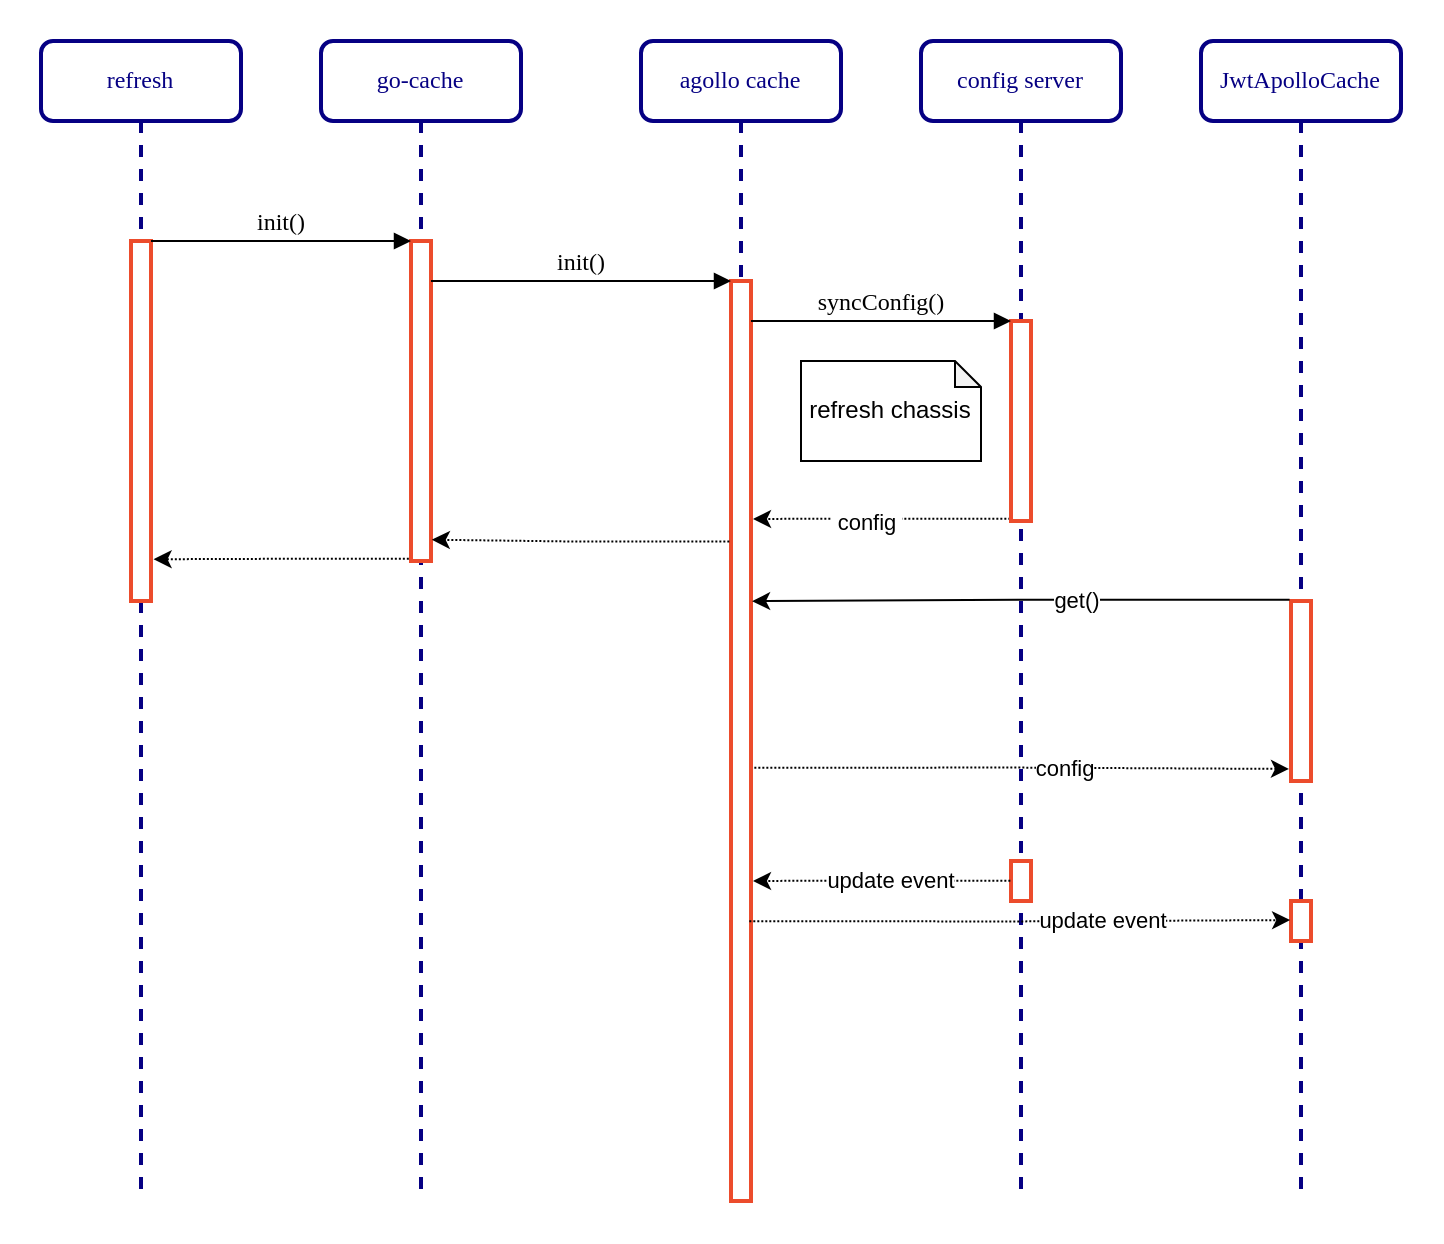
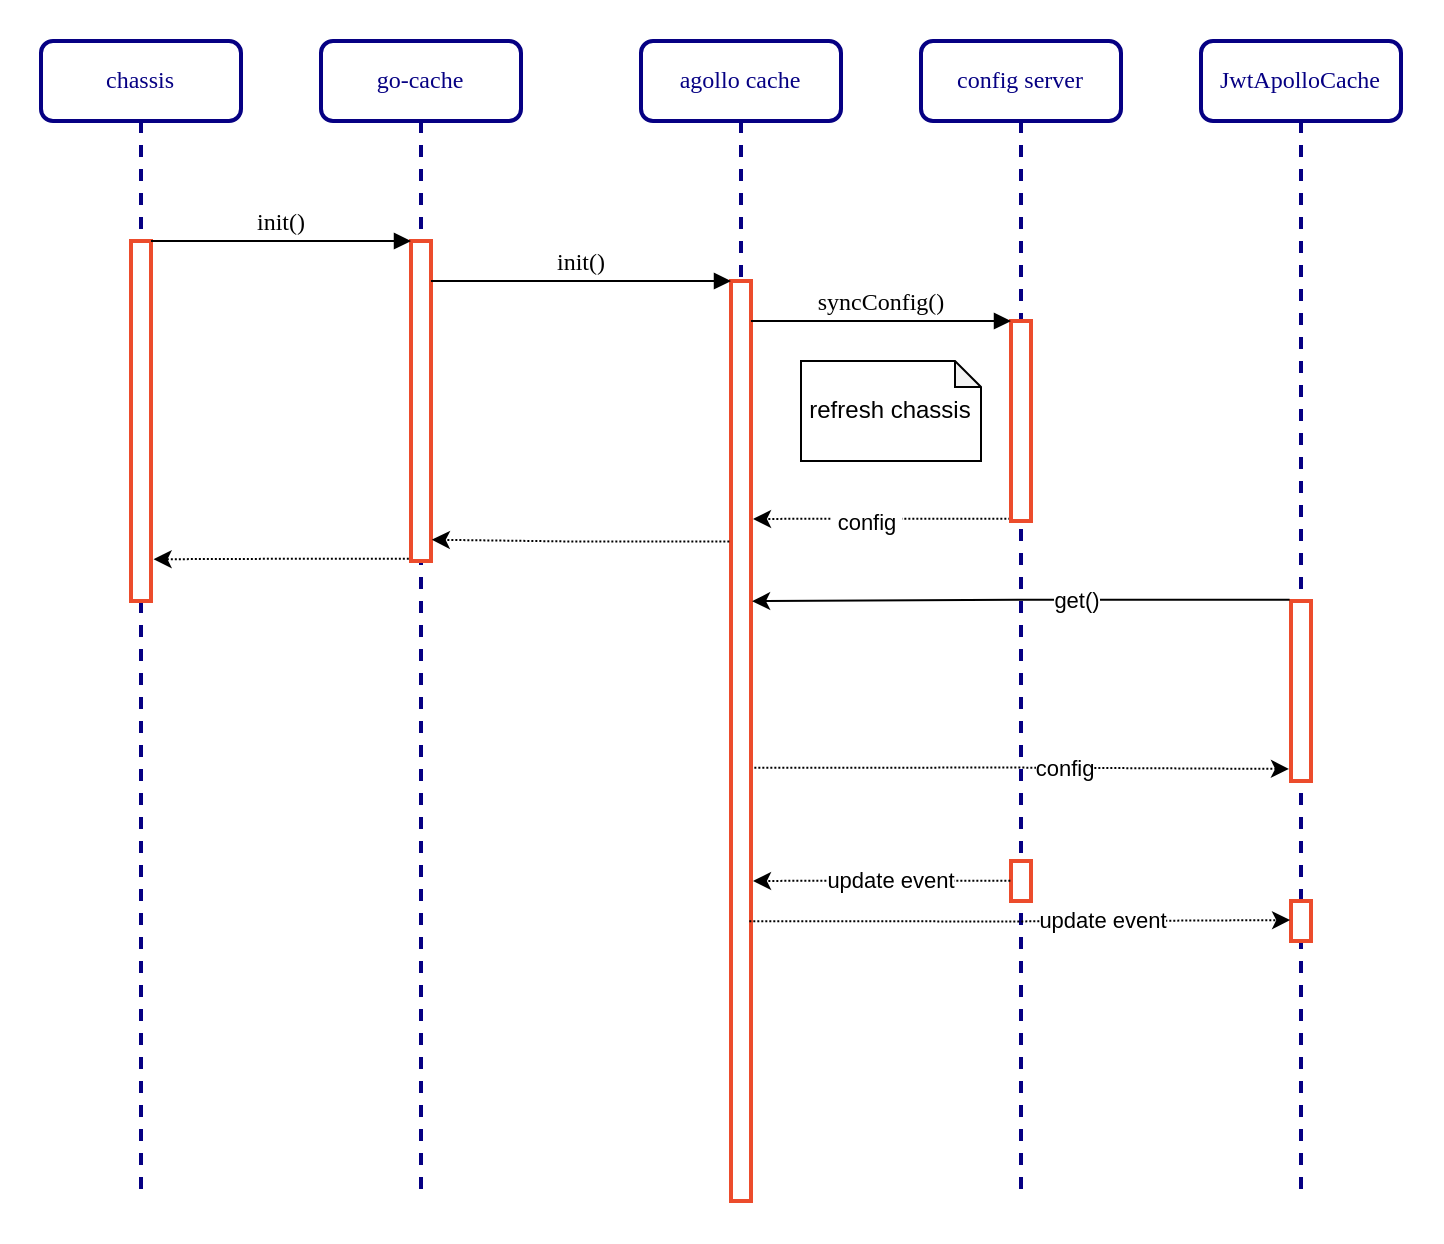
- <mxCell id="13" value="refresh" style="shape=umlLifeline;perimeter=lifelinePerimeter;whiteSpace=wrap;html=1;container=1;collapsible=0;recursiveResize=0;outlineConnect=0;rounded=1;shadow=0;comic=0;labelBackgroundColor=none;strokeWidth=2;fontFamily=Verdana;fontSize=12;align=center;strokeColor=#060083;fontColor=#060083;" parent="1" vertex="1"><mxGeometry x="20" y="20" width="100" height="580" as="geometry" /></mxCell>
+ <mxCell id="13" value="chassis" style="shape=umlLifeline;perimeter=lifelinePerimeter;whiteSpace=wrap;html=1;container=1;collapsible=0;recursiveResize=0;outlineConnect=0;rounded=1;shadow=0;comic=0;labelBackgroundColor=none;strokeWidth=2;fontFamily=Verdana;fontSize=12;align=center;strokeColor=#060083;fontColor=#060083;" parent="1" vertex="1"><mxGeometry x="20" y="20" width="100" height="580" as="geometry" /></mxCell>
